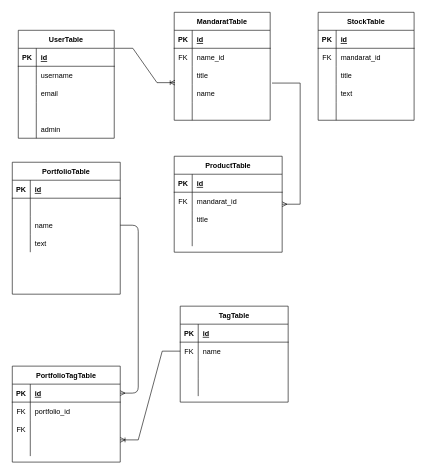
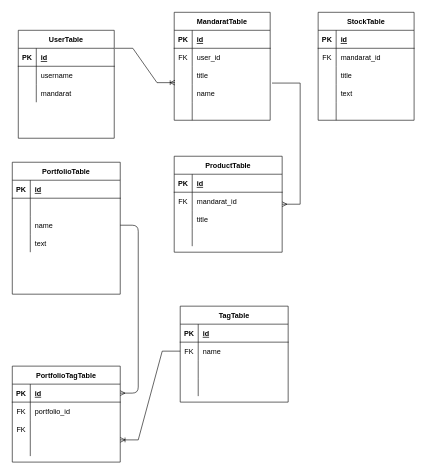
- <mxCell id="24" value="name_id" style="shape=partialRectangle;connectable=0;fillColor=none;top=0;left=0;bottom=0;right=0;align=left;spacingLeft=6;overflow=hidden;" parent="22" vertex="1"><mxGeometry x="30" width="130" height="30" as="geometry" /></mxCell>
+ <mxCell id="24" value="user_id" style="shape=partialRectangle;connectable=0;fillColor=none;top=0;left=0;bottom=0;right=0;align=left;spacingLeft=6;overflow=hidden;" parent="22" vertex="1"><mxGeometry x="30" width="130" height="30" as="geometry" /></mxCell>
- <mxCell id="12" value="email" style="shape=partialRectangle;connectable=0;fillColor=none;top=0;left=0;bottom=0;right=0;align=left;spacingLeft=6;overflow=hidden;" parent="10" vertex="1"><mxGeometry x="30.0" width="130.0" height="30" as="geometry" /></mxCell>
+ <mxCell id="12" value="mandarat" style="shape=partialRectangle;connectable=0;fillColor=none;top=0;left=0;bottom=0;right=0;align=left;spacingLeft=6;overflow=hidden;" parent="10" vertex="1"><mxGeometry x="30.0" width="130.0" height="30" as="geometry" /></mxCell>
- <mxCell id="17" value="admin" style="shape=partialRectangle;connectable=0;fillColor=none;top=0;left=0;bottom=0;right=0;align=left;spacingLeft=6;overflow=hidden;" parent="15" vertex="1"><mxGeometry x="30.0" width="130.0" height="30" as="geometry" /></mxCell>
